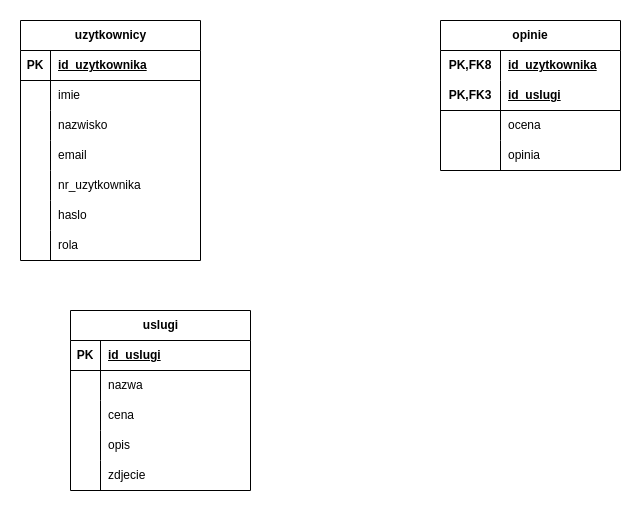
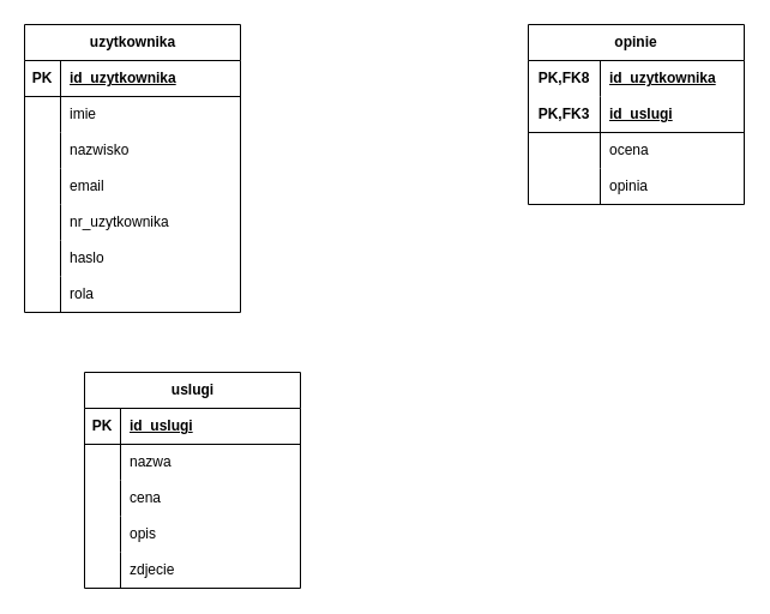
- <mxCell id="2" value="uzytkownicy" style="shape=table;startSize=30;container=1;collapsible=1;childLayout=tableLayout;fixedRows=1;rowLines=0;fontStyle=1;align=center;resizeLast=1;html=1;" vertex="1" parent="1"><mxGeometry x="20" y="20" width="180" height="240" as="geometry" /></mxCell>
+ <mxCell id="2" value="uzytkownika" style="shape=table;startSize=30;container=1;collapsible=1;childLayout=tableLayout;fixedRows=1;rowLines=0;fontStyle=1;align=center;resizeLast=1;html=1;" vertex="1" parent="1"><mxGeometry x="20" y="20" width="180" height="240" as="geometry" /></mxCell>
